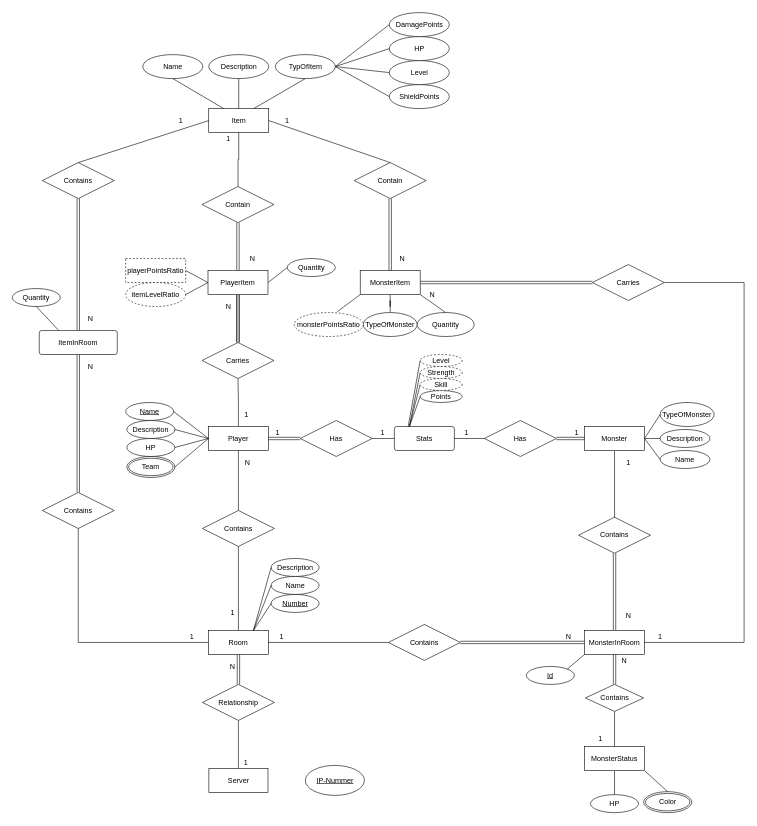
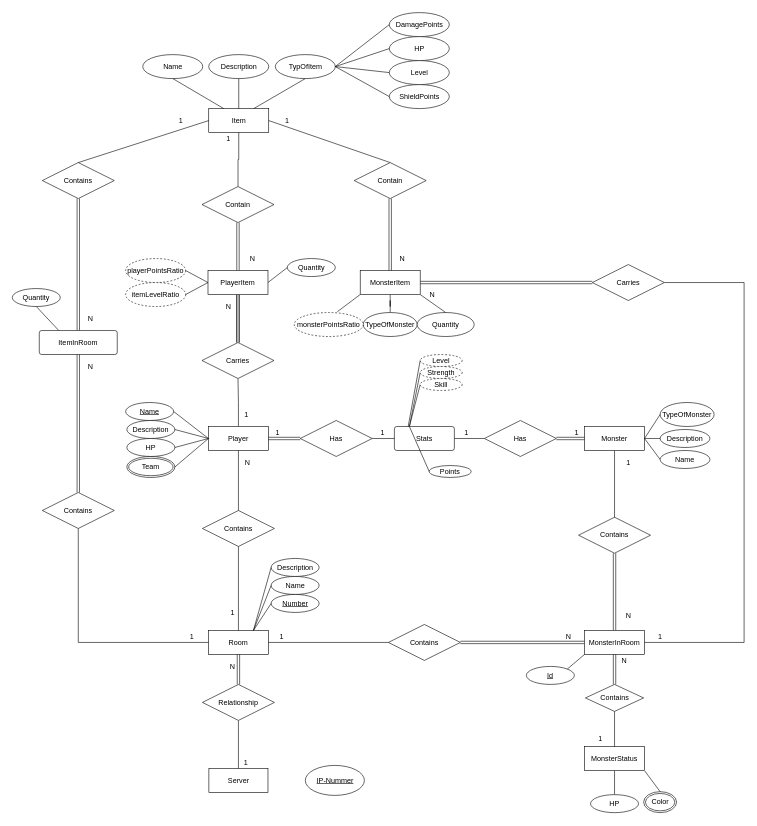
- <mxCell id="123" value="playerPointsRatio" style="whiteSpace=wrap;html=1;align=center;dashed=1;rounded=0;" parent="1" vertex="1"><mxGeometry x="209" y="430" width="100" height="40" as="geometry" /></mxCell>
+ <mxCell id="123" value="playerPointsRatio" style="ellipse;whiteSpace=wrap;html=1;align=center;dashed=1;" parent="1" vertex="1"><mxGeometry x="209" y="430" width="100" height="40" as="geometry" /></mxCell>
- <mxCell id="16" value="Points" style="ellipse;whiteSpace=wrap;html=1;align=center;" parent="1" vertex="1"><mxGeometry x="700" y="650" width="70" height="20" as="geometry" /></mxCell>
+ <mxCell id="16" value="Points" style="ellipse;whiteSpace=wrap;html=1;align=center;" parent="1" vertex="1"><mxGeometry x="715" y="775" width="70" height="20" as="geometry" /></mxCell>
- <mxCell id="98" value="Color" style="ellipse;shape=doubleEllipse;margin=3;whiteSpace=wrap;html=1;align=center;" parent="1" vertex="1"><mxGeometry x="1072.5" y="1318.75" width="80" height="35" as="geometry" /></mxCell>
+ <mxCell id="98" value="Color" style="ellipse;shape=doubleEllipse;margin=3;whiteSpace=wrap;html=1;align=center;" parent="1" vertex="1"><mxGeometry x="1072.5" y="1318.75" width="55" height="35" as="geometry" /></mxCell>
